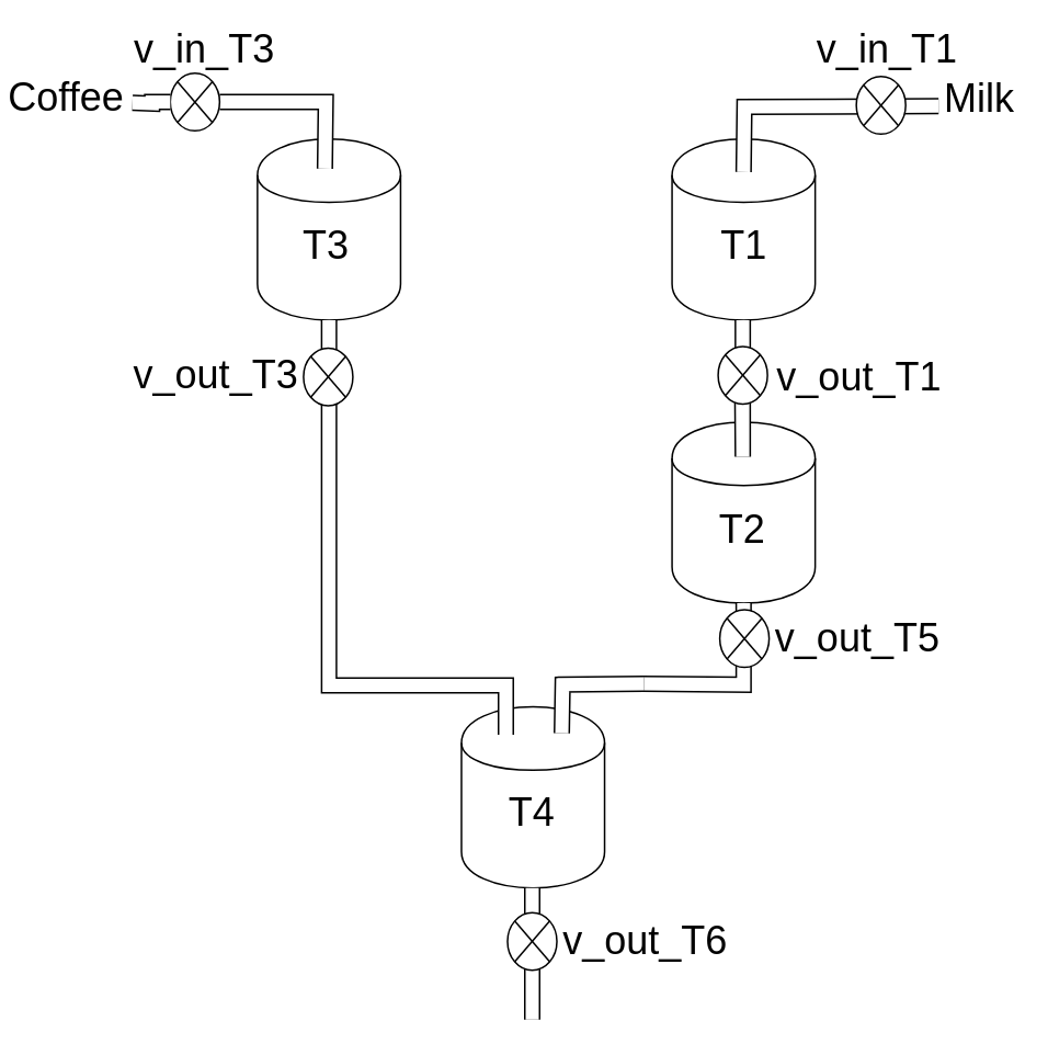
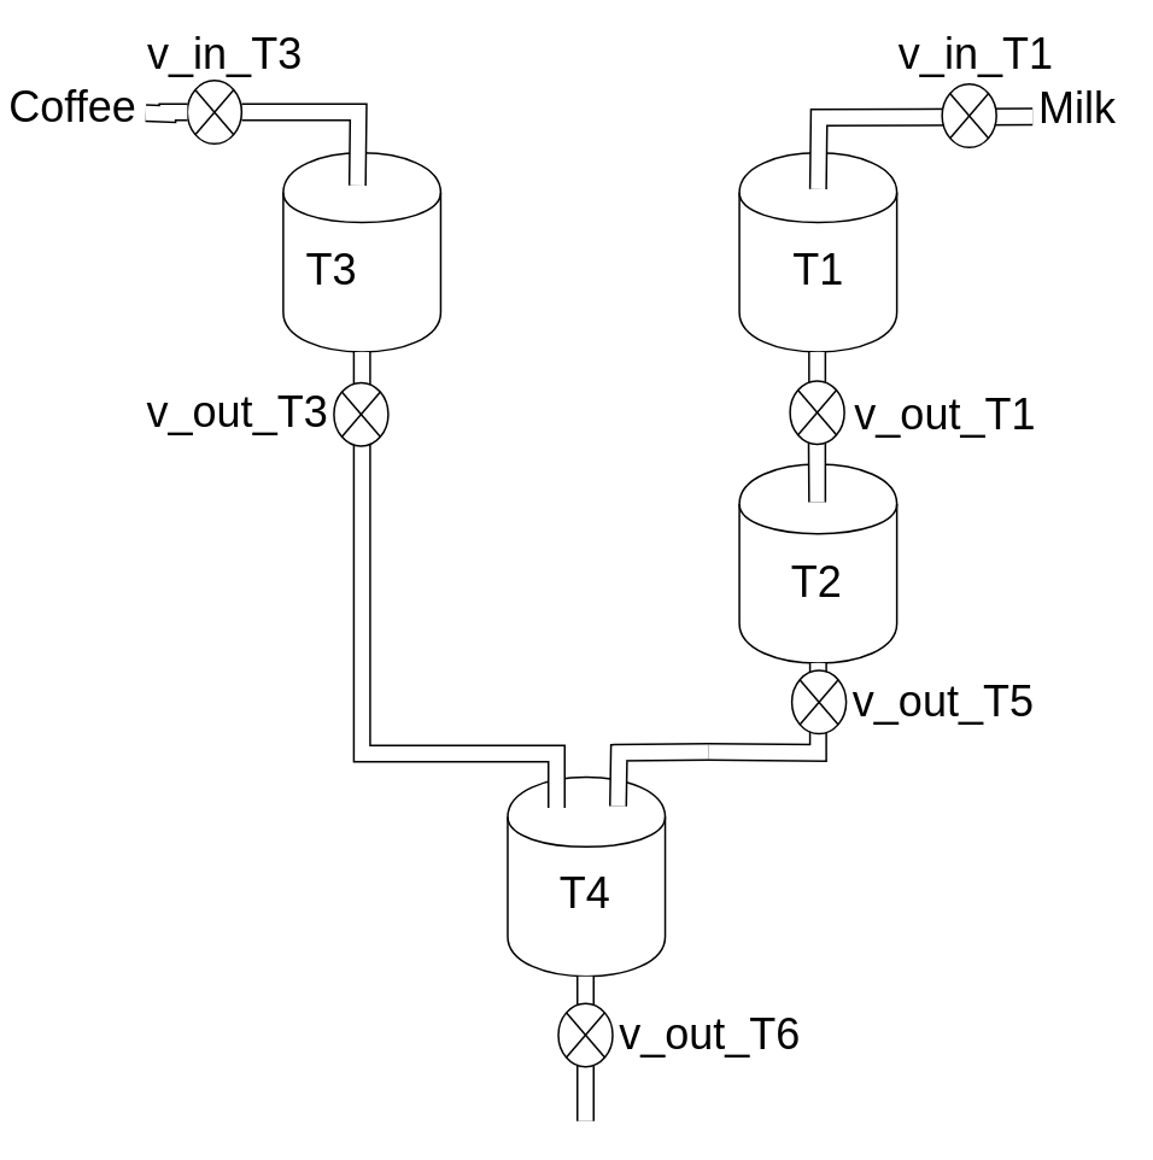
- <mxCell id="19" value="&lt;font style=&quot;font-size: 24px&quot;&gt;T3&lt;/font&gt;" style="text;html=1;strokeColor=none;fillColor=none;align=center;verticalAlign=middle;whiteSpace=wrap;rounded=0;" vertex="1" parent="1"><mxGeometry x="178" y="139" width="40" height="20" as="geometry" /></mxCell>
+ <mxCell id="19" value="&lt;font style=&quot;font-size: 24px&quot;&gt;T3&lt;/font&gt;" style="text;html=1;strokeColor=none;fillColor=none;align=center;verticalAlign=middle;whiteSpace=wrap;rounded=0;" vertex="1" parent="1"><mxGeometry x="163" y="139" width="40" height="20" as="geometry" /></mxCell>
